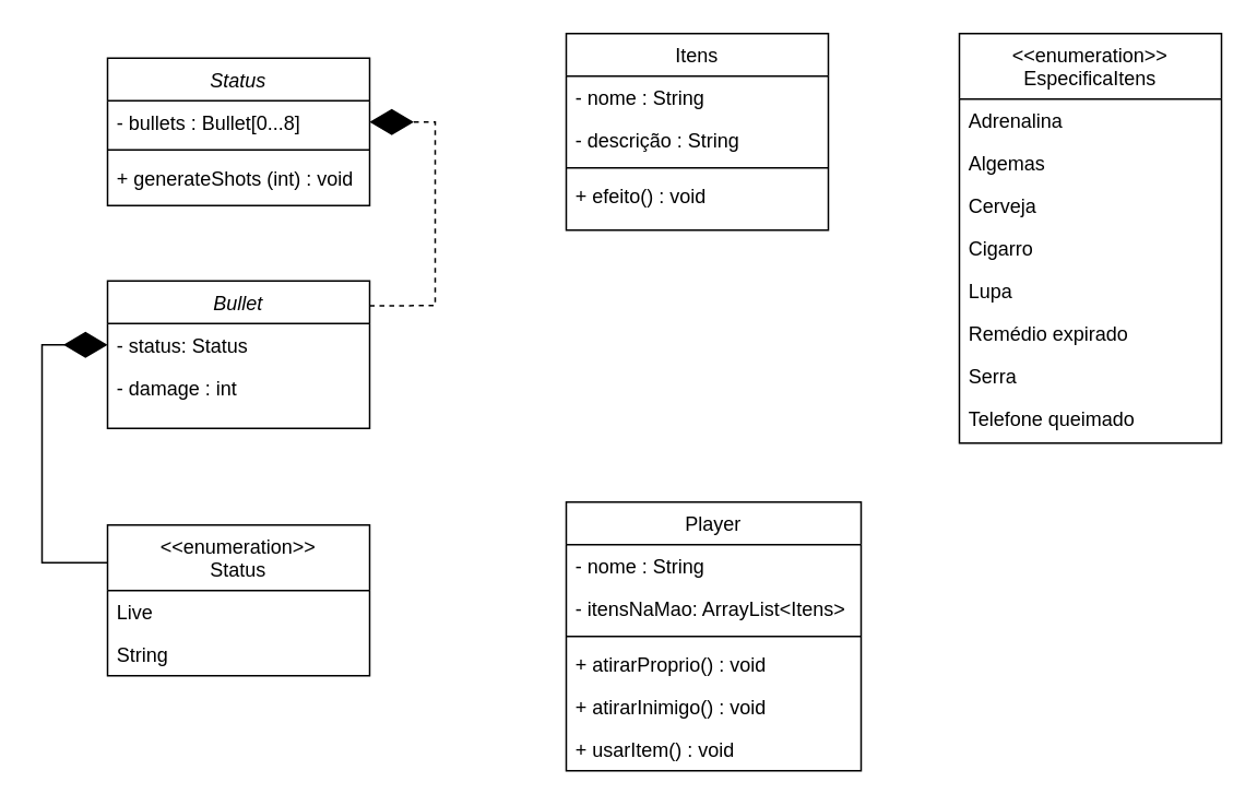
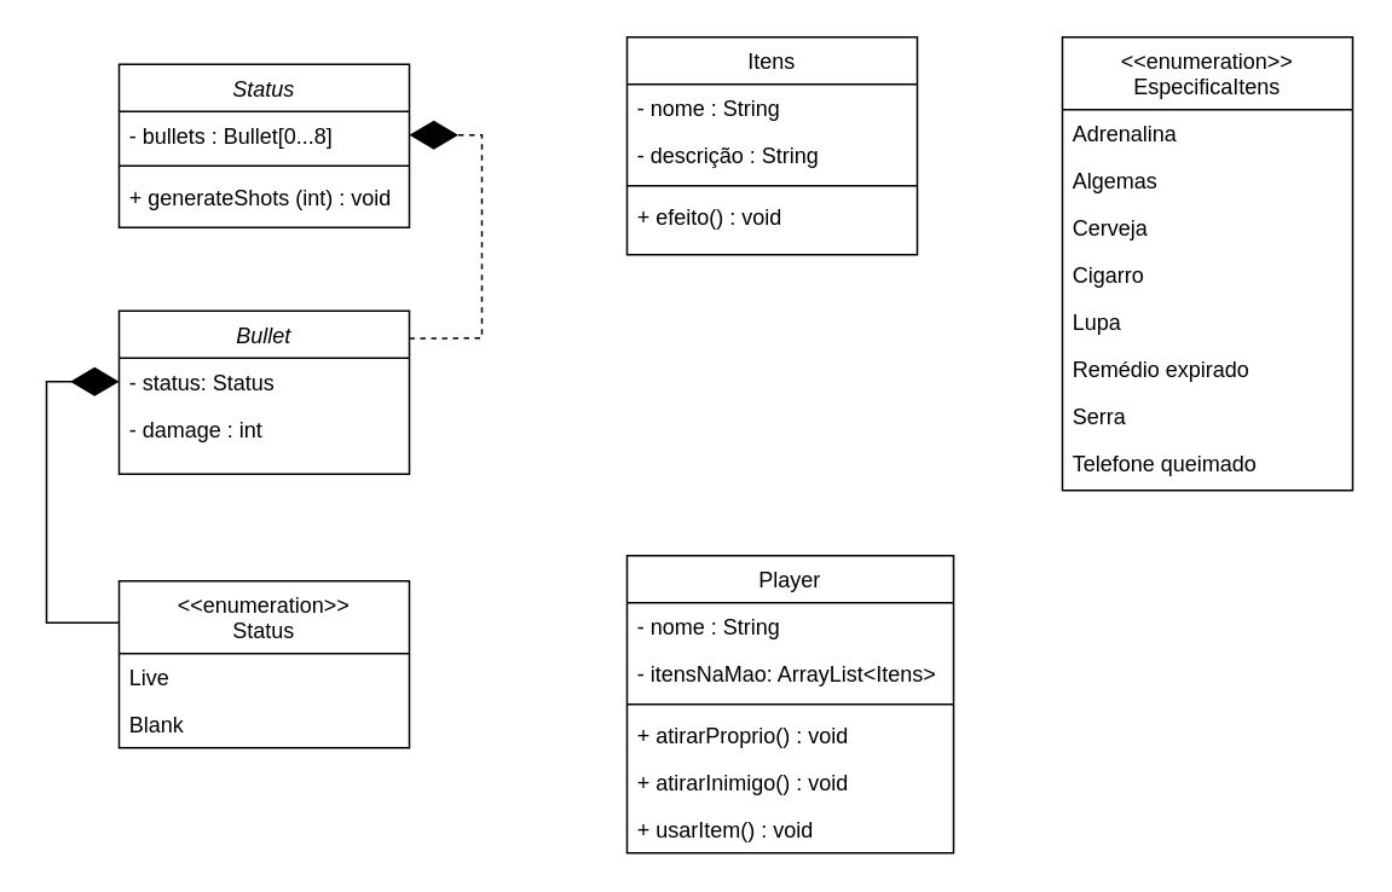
- <mxCell id="25" value="String" style="text;align=left;verticalAlign=top;spacingLeft=4;spacingRight=4;overflow=hidden;rotatable=0;points=[[0,0.5],[1,0.5]];portConstraint=eastwest;" vertex="1" parent="23"><mxGeometry y="66" width="160" height="26" as="geometry" /></mxCell>
+ <mxCell id="25" value="Blank" style="text;align=left;verticalAlign=top;spacingLeft=4;spacingRight=4;overflow=hidden;rotatable=0;points=[[0,0.5],[1,0.5]];portConstraint=eastwest;" vertex="1" parent="23"><mxGeometry y="66" width="160" height="26" as="geometry" /></mxCell>
